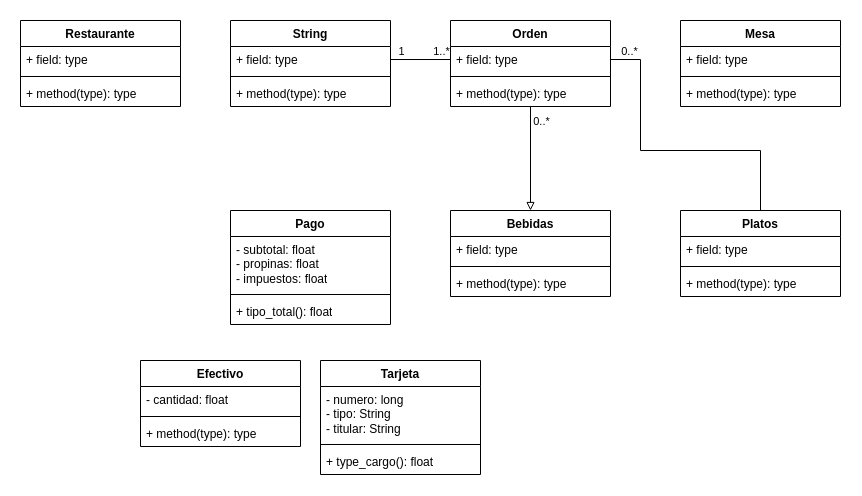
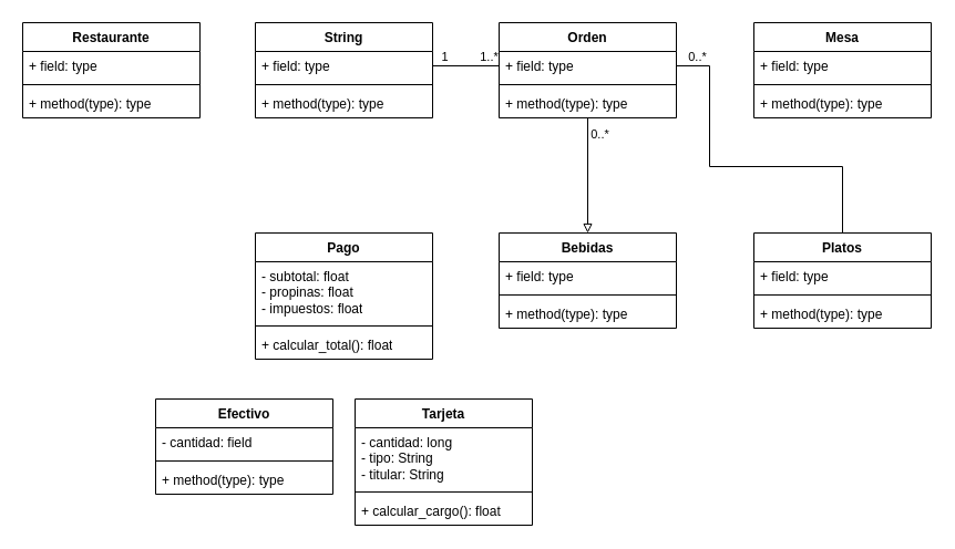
- <mxCell id="31" value="+ tipo_total(): float" style="text;strokeColor=none;fillColor=none;align=left;verticalAlign=top;spacingLeft=4;spacingRight=4;overflow=hidden;rotatable=0;points=[[0,0.5],[1,0.5]];portConstraint=eastwest;whiteSpace=wrap;html=1;" vertex="1" parent="28"><mxGeometry y="88" width="160" height="26" as="geometry" /></mxCell>
+ <mxCell id="31" value="+ calcular_total(): float" style="text;strokeColor=none;fillColor=none;align=left;verticalAlign=top;spacingLeft=4;spacingRight=4;overflow=hidden;rotatable=0;points=[[0,0.5],[1,0.5]];portConstraint=eastwest;whiteSpace=wrap;html=1;" vertex="1" parent="28"><mxGeometry y="88" width="160" height="26" as="geometry" /></mxCell>
- <mxCell id="33" value="- cantidad: float" style="text;strokeColor=none;fillColor=none;align=left;verticalAlign=top;spacingLeft=4;spacingRight=4;overflow=hidden;rotatable=0;points=[[0,0.5],[1,0.5]];portConstraint=eastwest;whiteSpace=wrap;html=1;" vertex="1" parent="32"><mxGeometry y="26" width="160" height="26" as="geometry" /></mxCell>
+ <mxCell id="33" value="- cantidad: field" style="text;strokeColor=none;fillColor=none;align=left;verticalAlign=top;spacingLeft=4;spacingRight=4;overflow=hidden;rotatable=0;points=[[0,0.5],[1,0.5]];portConstraint=eastwest;whiteSpace=wrap;html=1;" vertex="1" parent="32"><mxGeometry y="26" width="160" height="26" as="geometry" /></mxCell>
- <mxCell id="37" value="&lt;div&gt;- numero: long&lt;/div&gt;&lt;div&gt;- tipo: String&lt;/div&gt;&lt;div&gt;- titular: String&lt;br&gt;&lt;/div&gt;" style="text;strokeColor=none;fillColor=none;align=left;verticalAlign=top;spacingLeft=4;spacingRight=4;overflow=hidden;rotatable=0;points=[[0,0.5],[1,0.5]];portConstraint=eastwest;whiteSpace=wrap;html=1;" vertex="1" parent="36"><mxGeometry y="26" width="160" height="54" as="geometry" /></mxCell>
+ <mxCell id="37" value="&lt;div&gt;- cantidad: long&lt;/div&gt;&lt;div&gt;- tipo: String&lt;/div&gt;&lt;div&gt;- titular: String&lt;br&gt;&lt;/div&gt;" style="text;strokeColor=none;fillColor=none;align=left;verticalAlign=top;spacingLeft=4;spacingRight=4;overflow=hidden;rotatable=0;points=[[0,0.5],[1,0.5]];portConstraint=eastwest;whiteSpace=wrap;html=1;" vertex="1" parent="36"><mxGeometry y="26" width="160" height="54" as="geometry" /></mxCell>
- <mxCell id="39" value="+ type_cargo(): float" style="text;strokeColor=none;fillColor=none;align=left;verticalAlign=top;spacingLeft=4;spacingRight=4;overflow=hidden;rotatable=0;points=[[0,0.5],[1,0.5]];portConstraint=eastwest;whiteSpace=wrap;html=1;" vertex="1" parent="36"><mxGeometry y="88" width="160" height="26" as="geometry" /></mxCell>
+ <mxCell id="39" value="+ calcular_cargo(): float" style="text;strokeColor=none;fillColor=none;align=left;verticalAlign=top;spacingLeft=4;spacingRight=4;overflow=hidden;rotatable=0;points=[[0,0.5],[1,0.5]];portConstraint=eastwest;whiteSpace=wrap;html=1;" vertex="1" parent="36"><mxGeometry y="88" width="160" height="26" as="geometry" /></mxCell>
